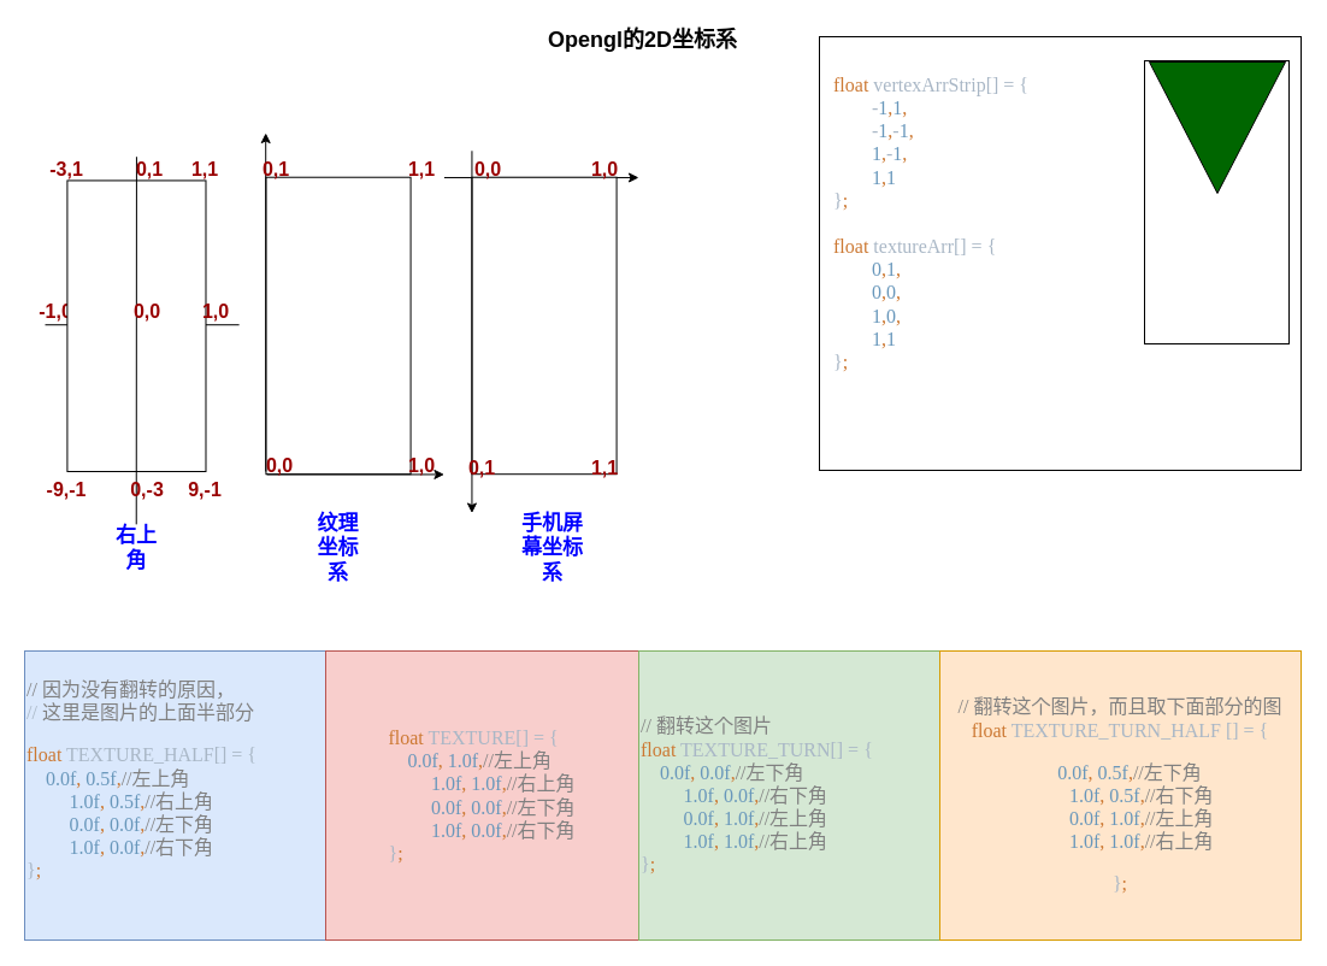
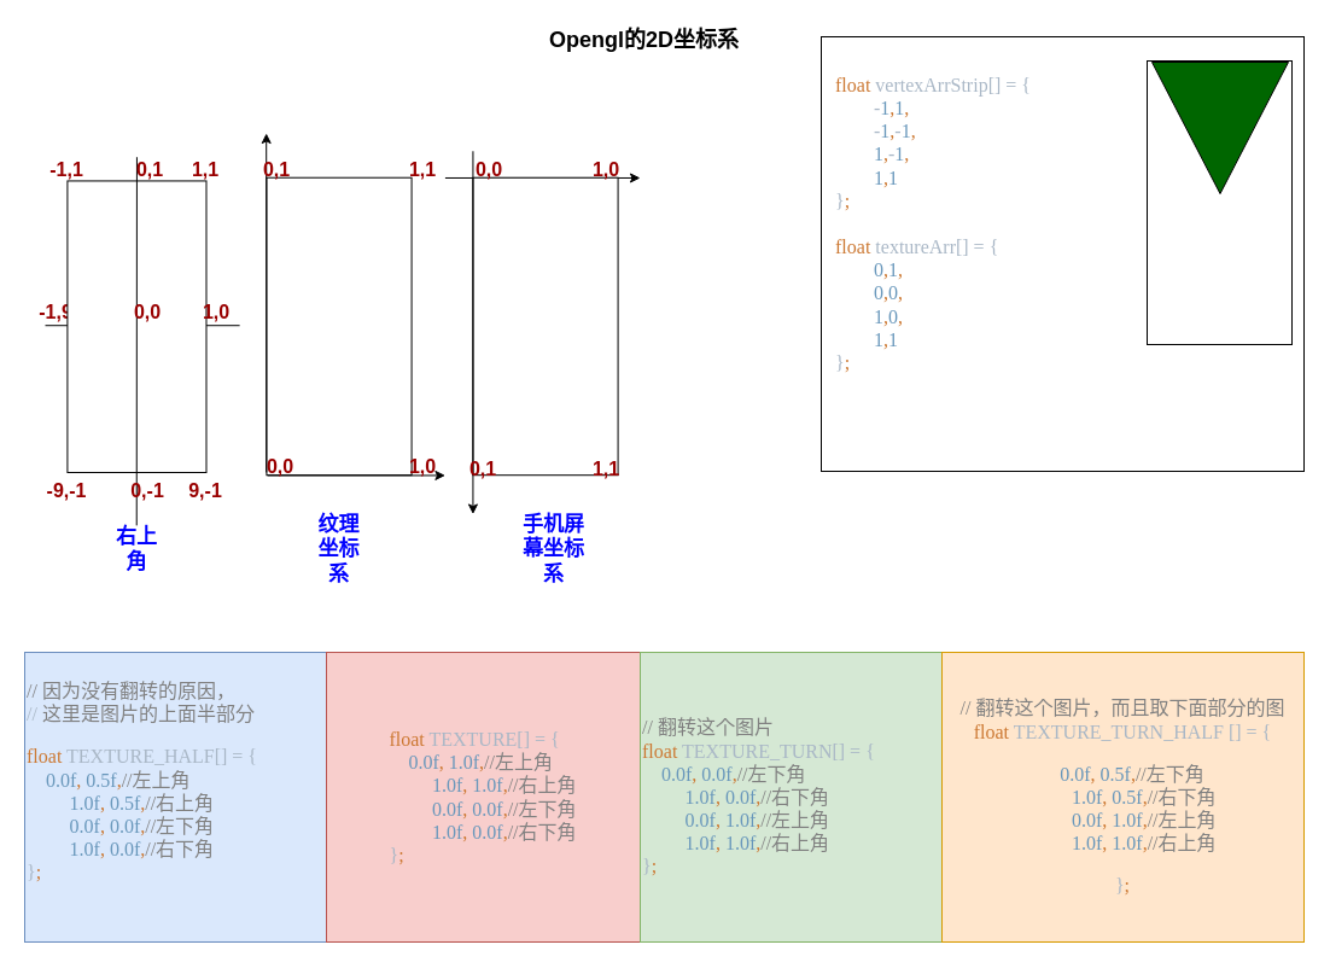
- <mxCell id="11" value="&lt;font color=&quot;#990000&quot; style=&quot;font-size: 16px&quot;&gt;&lt;b&gt;-3,1&lt;/b&gt;&lt;/font&gt;" style="text;html=1;strokeColor=none;fillColor=none;align=center;verticalAlign=middle;whiteSpace=wrap;rounded=0;" parent="7" vertex="1"><mxGeometry y="24.648" width="18.413" height="9.859" as="geometry" /></mxCell>
+ <mxCell id="11" value="&lt;font color=&quot;#990000&quot; style=&quot;font-size: 16px&quot;&gt;&lt;b&gt;-1,1&lt;/b&gt;&lt;/font&gt;" style="text;html=1;strokeColor=none;fillColor=none;align=center;verticalAlign=middle;whiteSpace=wrap;rounded=0;" parent="7" vertex="1"><mxGeometry y="24.648" width="18.413" height="9.859" as="geometry" /></mxCell>
- <mxCell id="5" value="&lt;font color=&quot;#990000&quot; style=&quot;font-size: 16px&quot;&gt;&lt;b&gt;-1,0&lt;/b&gt;&lt;/font&gt;" style="text;html=1;strokeColor=none;fillColor=none;align=center;verticalAlign=middle;whiteSpace=wrap;rounded=0;" parent="3" vertex="1"><mxGeometry y="142.958" width="18.413" height="9.859" as="geometry" /></mxCell>
+ <mxCell id="5" value="&lt;font color=&quot;#990000&quot; style=&quot;font-size: 16px&quot;&gt;&lt;b&gt;-1,9&lt;/b&gt;&lt;/font&gt;" style="text;html=1;strokeColor=none;fillColor=none;align=center;verticalAlign=middle;whiteSpace=wrap;rounded=0;" parent="3" vertex="1"><mxGeometry y="142.958" width="18.413" height="9.859" as="geometry" /></mxCell>
- <mxCell id="16" value="&lt;font color=&quot;#990000&quot; style=&quot;font-size: 16px&quot;&gt;&lt;b&gt;0,-3&lt;/b&gt;&lt;/font&gt;" style="text;html=1;strokeColor=none;fillColor=none;align=center;verticalAlign=middle;whiteSpace=wrap;rounded=0;" parent="7" vertex="1"><mxGeometry x="66.746" y="290.845" width="18.413" height="9.859" as="geometry" /></mxCell>
+ <mxCell id="16" value="&lt;font color=&quot;#990000&quot; style=&quot;font-size: 16px&quot;&gt;&lt;b&gt;0,-1&lt;/b&gt;&lt;/font&gt;" style="text;html=1;strokeColor=none;fillColor=none;align=center;verticalAlign=middle;whiteSpace=wrap;rounded=0;" parent="7" vertex="1"><mxGeometry x="66.746" y="290.845" width="18.413" height="9.859" as="geometry" /></mxCell>
